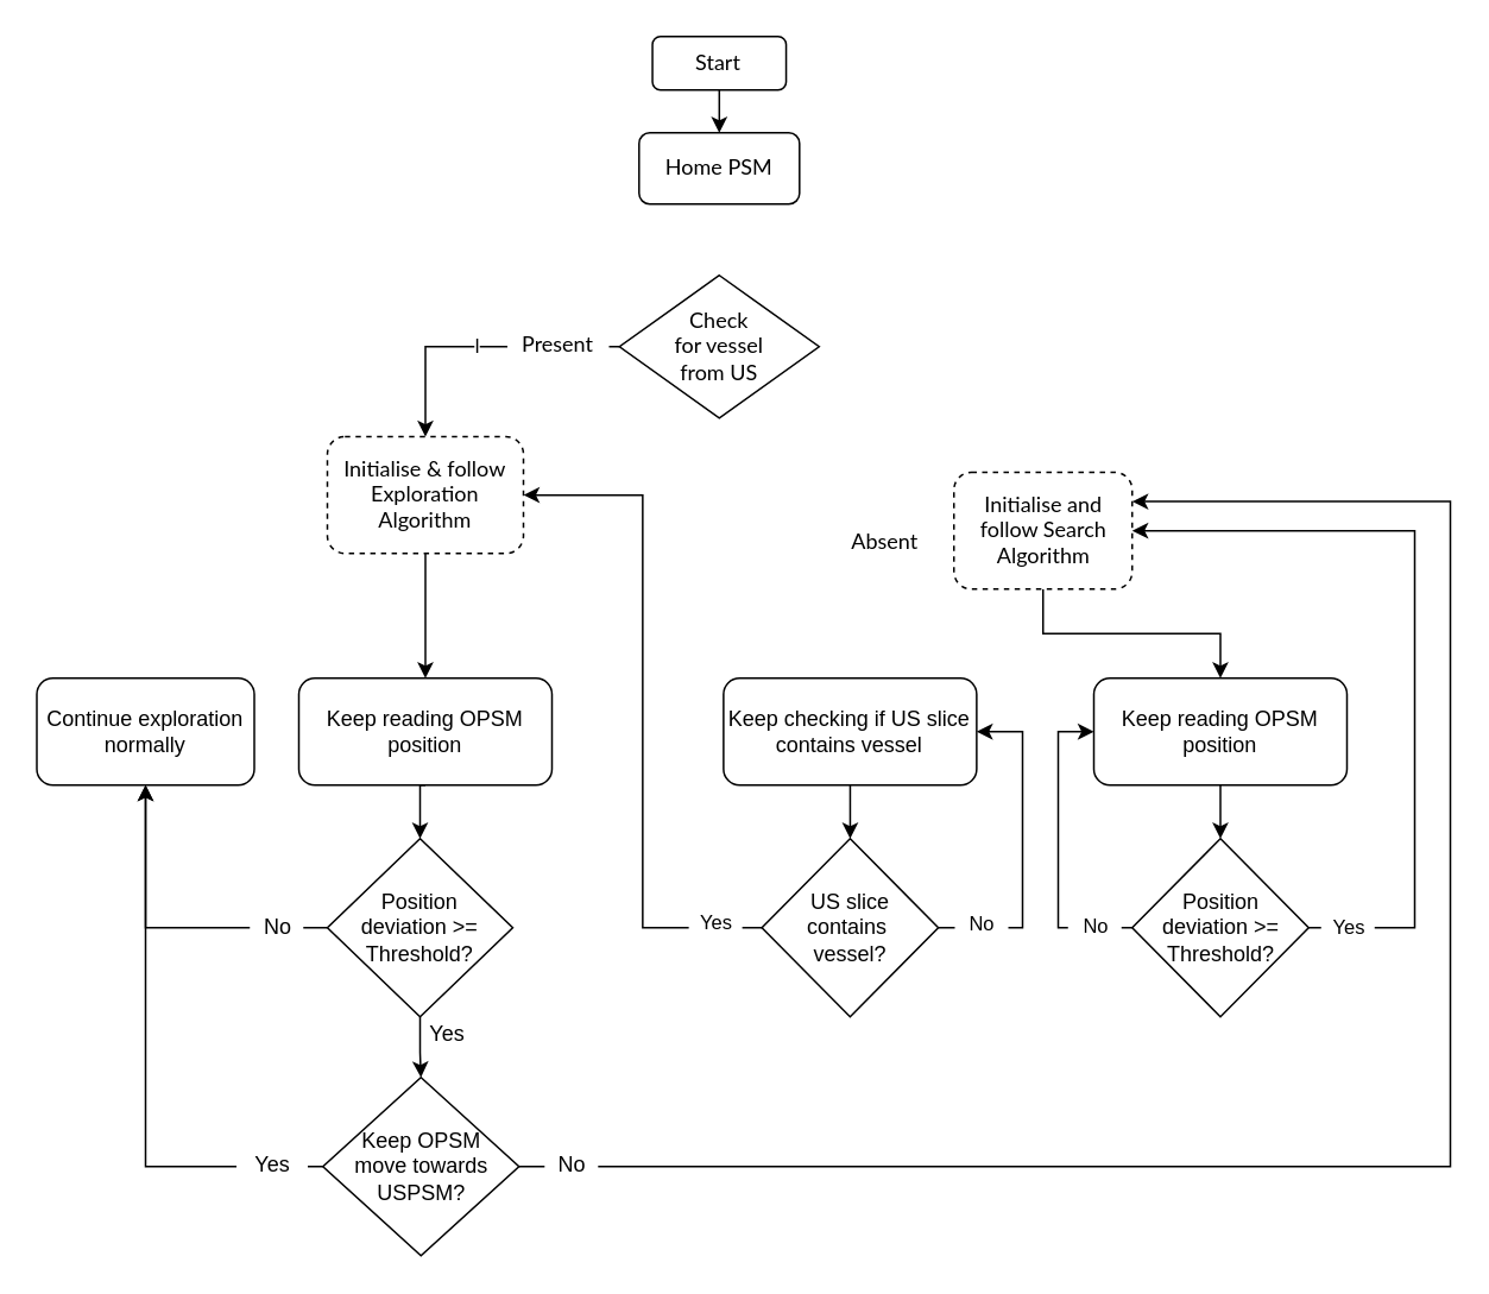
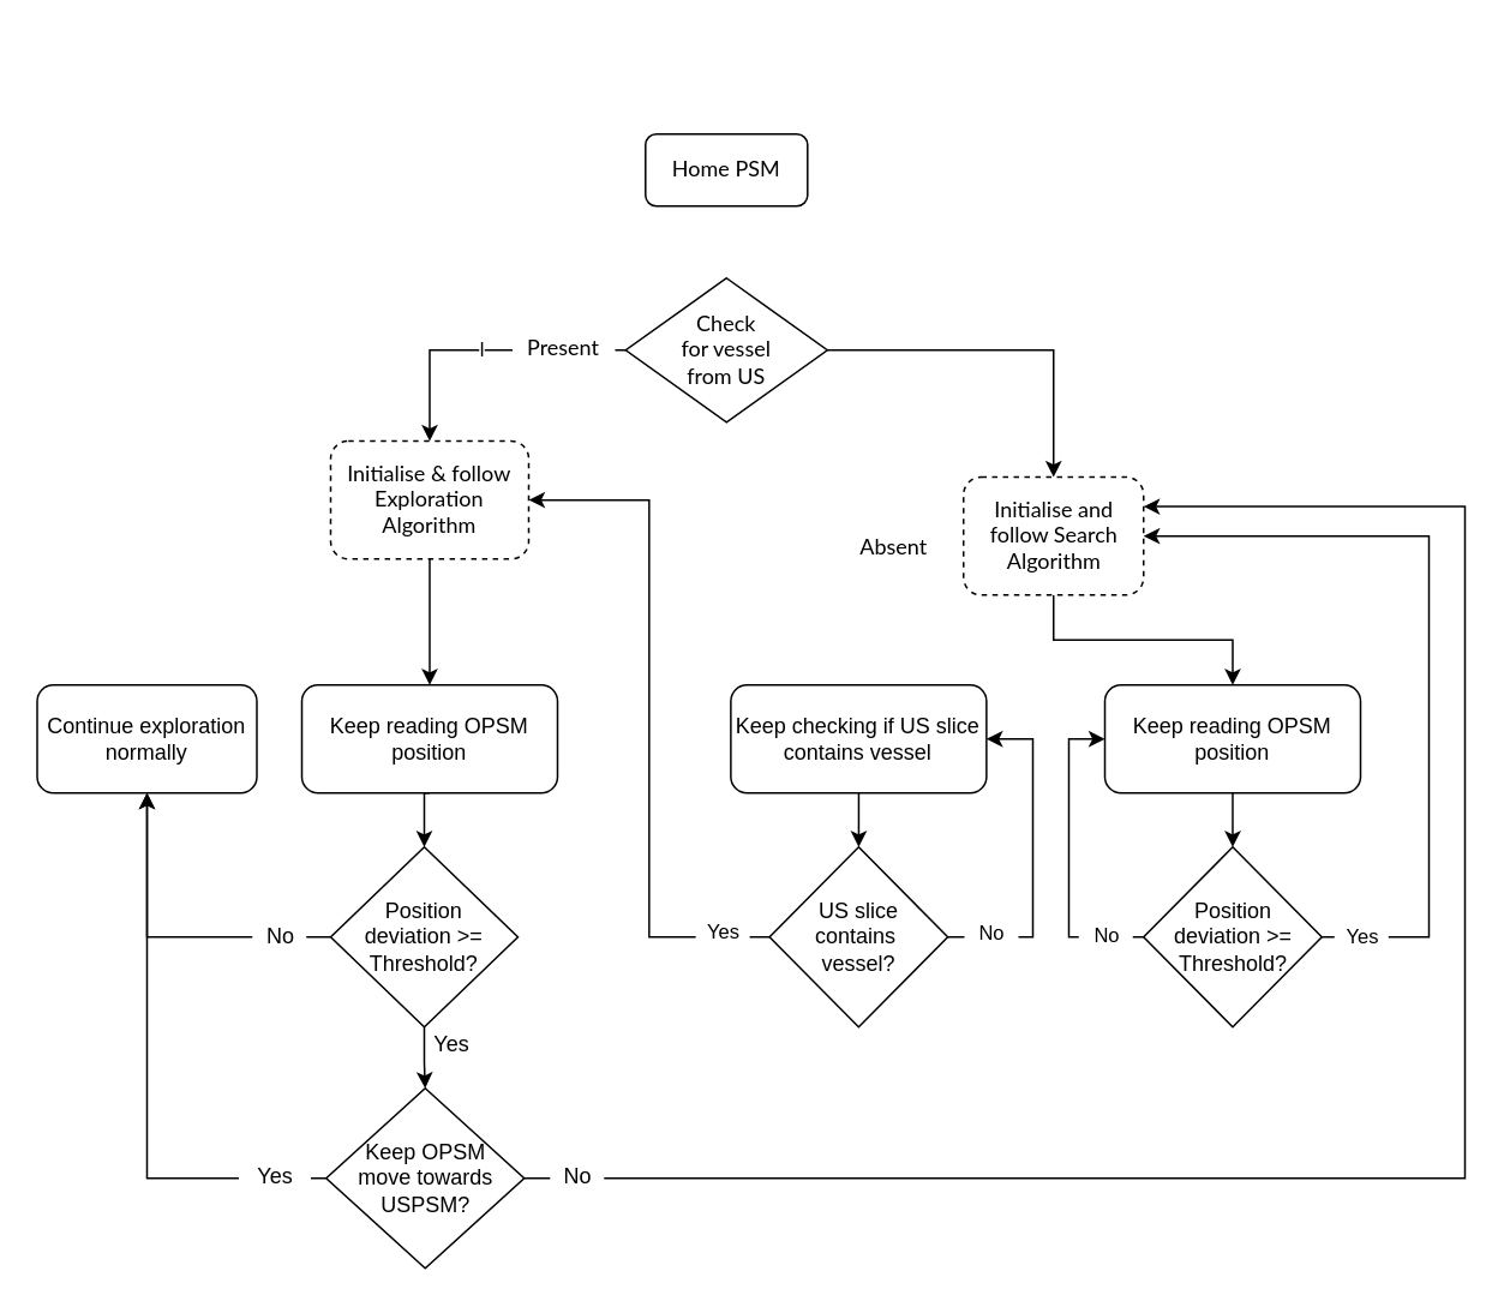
- <mxCell id="9" value="Start" style="rounded=1;whiteSpace=wrap;html=1;fontSize=12;fontFamily=Lato;fontSource=https%3A%2F%2Ffonts.googleapis.com%2Fcss%3Ffamily%3DLato;" vertex="1" parent="1"><mxGeometry x="365.37" y="20" width="75" height="30" as="geometry" /></mxCell>
- <mxCell id="8" style="edgeStyle=orthogonalEdgeStyle;rounded=0;orthogonalLoop=1;jettySize=auto;html=1;exitX=0.5;exitY=1;exitDx=0;exitDy=0;entryX=0.5;entryY=0;entryDx=0;entryDy=0;fontSize=12;fontFamily=Lato;fontSource=https%3A%2F%2Ffonts.googleapis.com%2Fcss%3Ffamily%3DLato;" edge="1" parent="1" source="9" target="10"><mxGeometry relative="1" as="geometry" /></mxCell>
+ <mxCell id="4" style="edgeStyle=orthogonalEdgeStyle;rounded=0;orthogonalLoop=1;jettySize=auto;html=1;exitX=1;exitY=0.5;exitDx=0;exitDy=0;entryX=0.5;entryY=0;entryDx=0;entryDy=0;" edge="1" parent="1" source="5" target="7"><mxGeometry relative="1" as="geometry" /></mxCell>
